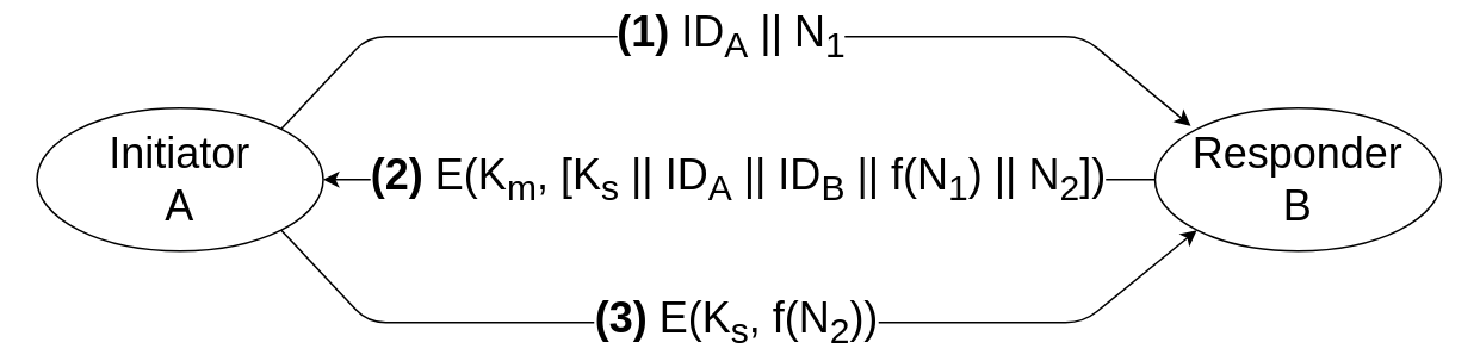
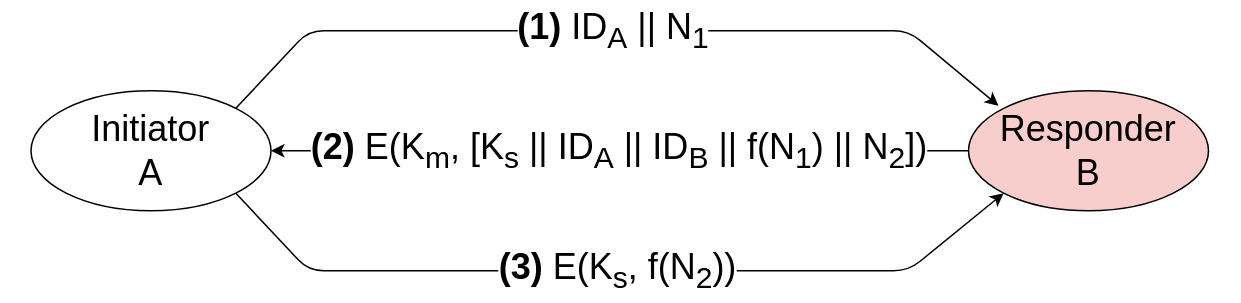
- <mxCell id="3" value="&lt;font style=&quot;font-size: 24px;&quot;&gt;Responder&lt;br&gt;B&lt;/font&gt;" style="ellipse;whiteSpace=wrap;html=1;" vertex="1" parent="1"><mxGeometry x="645" y="60" width="160" height="80" as="geometry" /></mxCell>
+ <mxCell id="3" value="&lt;font style=&quot;font-size: 24px;&quot;&gt;Responder&lt;br&gt;B&lt;/font&gt;" style="ellipse;whiteSpace=wrap;html=1;fillColor=#f8cecc;" vertex="1" parent="1"><mxGeometry x="645" y="60" width="160" height="80" as="geometry" /></mxCell>
